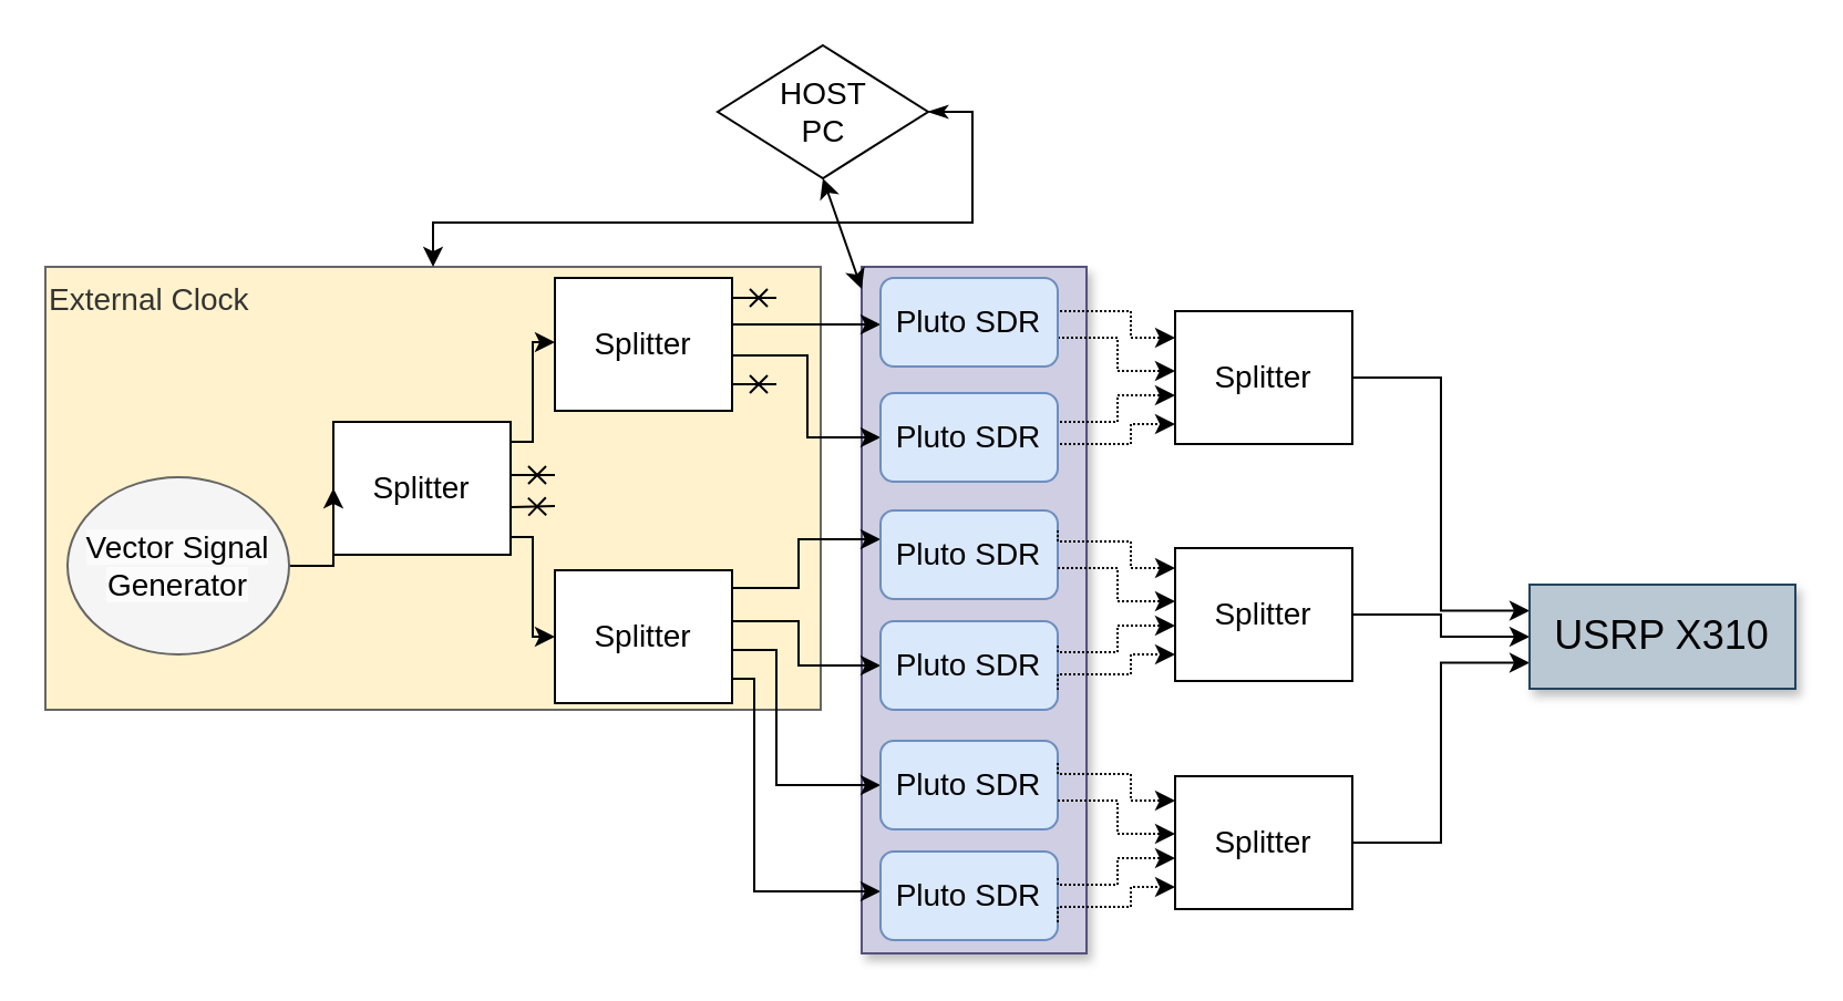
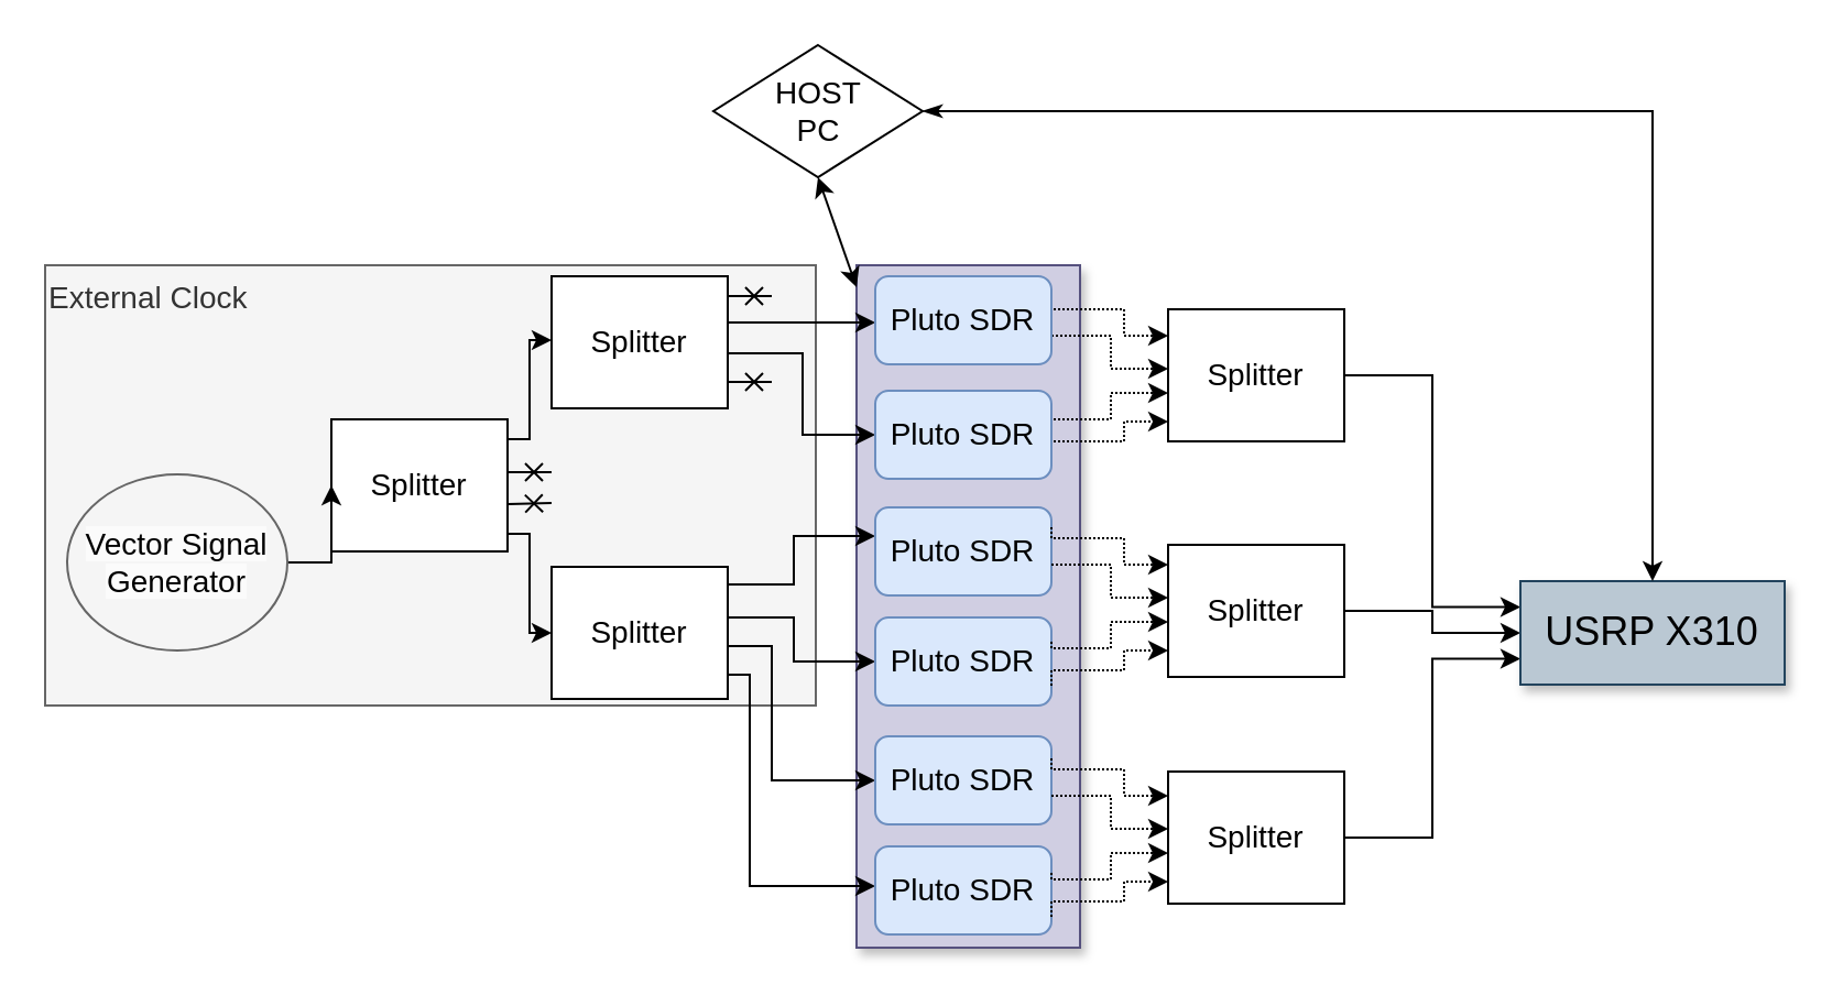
- <mxCell id="46" style="edgeStyle=orthogonalEdgeStyle;rounded=0;orthogonalLoop=1;jettySize=auto;html=1;exitX=1;exitY=0.5;exitDx=0;exitDy=0;fontSize=14;startArrow=classicThin;startFill=1;endArrow=classic;endFill=1;" edge="1" parent="1" source="47" target="2"><mxGeometry relative="1" as="geometry" /></mxCell>
+ <mxCell id="46" style="edgeStyle=orthogonalEdgeStyle;rounded=0;orthogonalLoop=1;jettySize=auto;html=1;exitX=1;exitY=0.5;exitDx=0;exitDy=0;entryX=0.5;entryY=0;entryDx=0;entryDy=0;fontSize=14;startArrow=classicThin;startFill=1;endArrow=classic;endFill=1;" edge="1" parent="1" source="47" target="45"><mxGeometry relative="1" as="geometry" /></mxCell>
- <mxCell id="2" value="External Clock" style="rounded=0;whiteSpace=wrap;html=1;fontSize=14;fillColor=#fff2cc;fontColor=#333333;strokeColor=#666666;align=left;verticalAlign=top;" vertex="1" parent="1"><mxGeometry x="20" y="120" width="350" height="200" as="geometry" /></mxCell>
+ <mxCell id="2" value="External Clock" style="rounded=0;whiteSpace=wrap;html=1;fontSize=14;fillColor=#f5f5f5;fontColor=#333333;strokeColor=#666666;align=left;verticalAlign=top;" vertex="1" parent="1"><mxGeometry x="20" y="120" width="350" height="200" as="geometry" /></mxCell>
